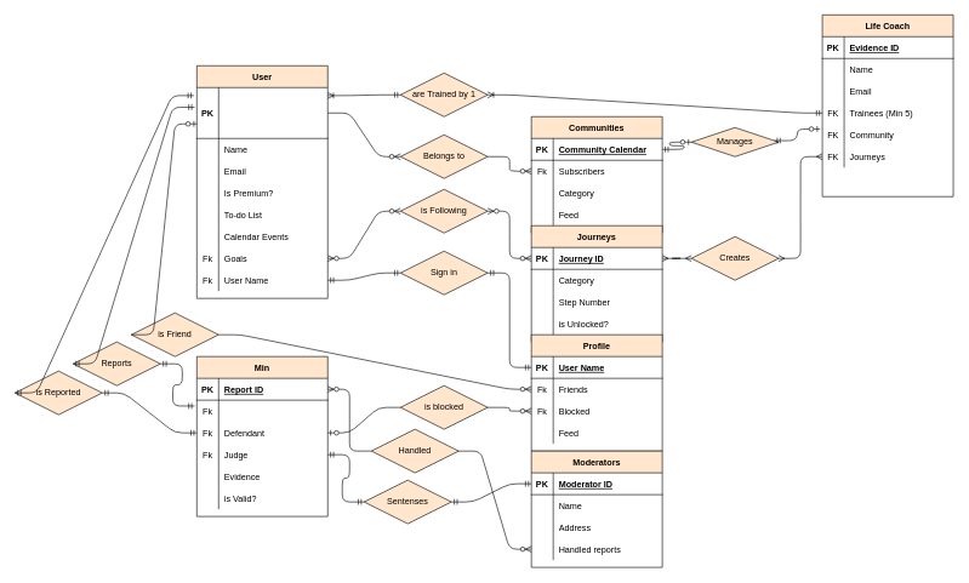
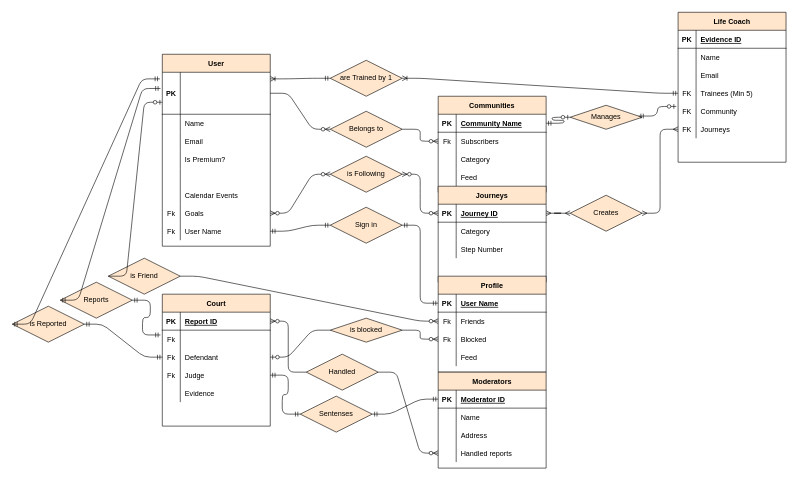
- <mxCell id="52" value="Community Calendar" style="shape=partialRectangle;connectable=0;fillColor=none;top=0;left=0;bottom=0;right=0;align=left;spacingLeft=6;fontStyle=5;overflow=hidden;" parent="50" vertex="1"><mxGeometry x="30" width="150" height="30" as="geometry" /></mxCell>
+ <mxCell id="52" value="Community Name" style="shape=partialRectangle;connectable=0;fillColor=none;top=0;left=0;bottom=0;right=0;align=left;spacingLeft=6;fontStyle=5;overflow=hidden;" parent="50" vertex="1"><mxGeometry x="30" width="150" height="30" as="geometry" /></mxCell>
- <mxCell id="17" value="To-do List" style="shape=partialRectangle;connectable=0;fillColor=none;top=0;left=0;bottom=0;right=0;align=left;spacingLeft=6;overflow=hidden;" vertex="1" parent="15"><mxGeometry x="30" width="150" height="30" as="geometry" /></mxCell>
- <mxCell id="76" value="is Unlocked?" style="shape=partialRectangle;connectable=0;fillColor=none;top=0;left=0;bottom=0;right=0;align=left;spacingLeft=6;overflow=hidden;" parent="74" vertex="1"><mxGeometry x="30" width="150" height="30" as="geometry" /></mxCell>
- <mxCell id="117" value="Min" style="shape=table;startSize=30;container=1;collapsible=1;childLayout=tableLayout;fixedRows=1;rowLines=0;fontStyle=1;align=center;resizeLast=1;fillColor=#FFE6CC;" vertex="1" parent="1"><mxGeometry y="490" width="180" height="220" as="geometry" x="270" /></mxCell>
+ <mxCell id="117" value="Court" style="shape=table;startSize=30;container=1;collapsible=1;childLayout=tableLayout;fixedRows=1;rowLines=0;fontStyle=1;align=center;resizeLast=1;fillColor=#FFE6CC;" vertex="1" parent="1"><mxGeometry y="490" width="180" height="220" as="geometry" x="270" /></mxCell>
- <mxCell id="135" value="is blocked" style="shape=rhombus;perimeter=rhombusPerimeter;whiteSpace=wrap;html=1;align=center;fillColor=#FFE6CC;" vertex="1" parent="1"><mxGeometry x="550" y="530" width="120" height="60" as="geometry" /></mxCell>
+ <mxCell id="135" value="is blocked" style="shape=rhombus;perimeter=rhombusPerimeter;whiteSpace=wrap;html=1;align=center;fillColor=#FFE6CC;" vertex="1" parent="1"><mxGeometry x="550" y="530" width="120" height="40" as="geometry" /></mxCell>
- <mxCell id="134" value="is Valid?" style="shape=partialRectangle;connectable=0;fillColor=none;top=0;left=0;bottom=0;right=0;align=left;spacingLeft=6;overflow=hidden;" vertex="1" parent="132"><mxGeometry x="30" width="150" height="30" as="geometry" /></mxCell>
